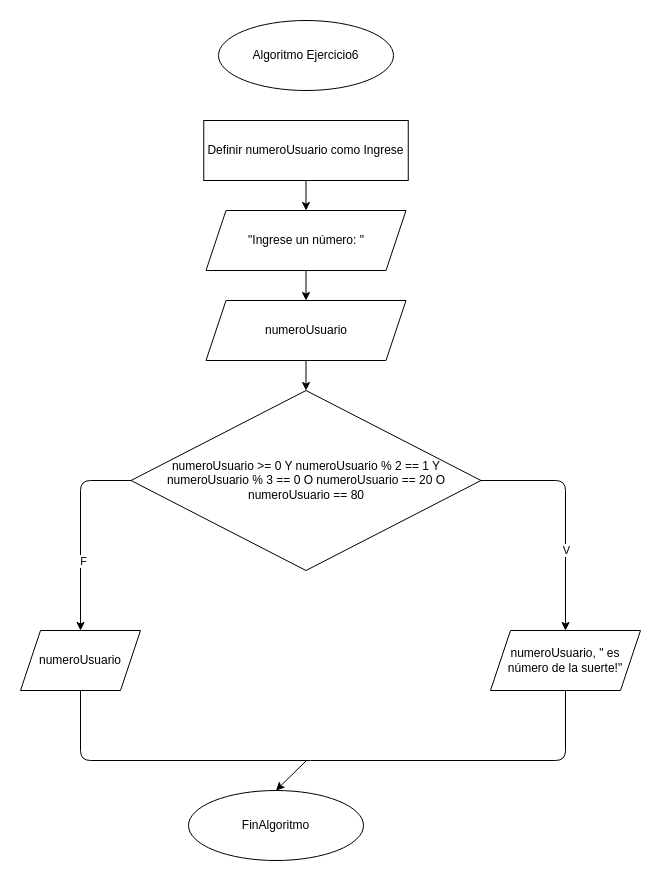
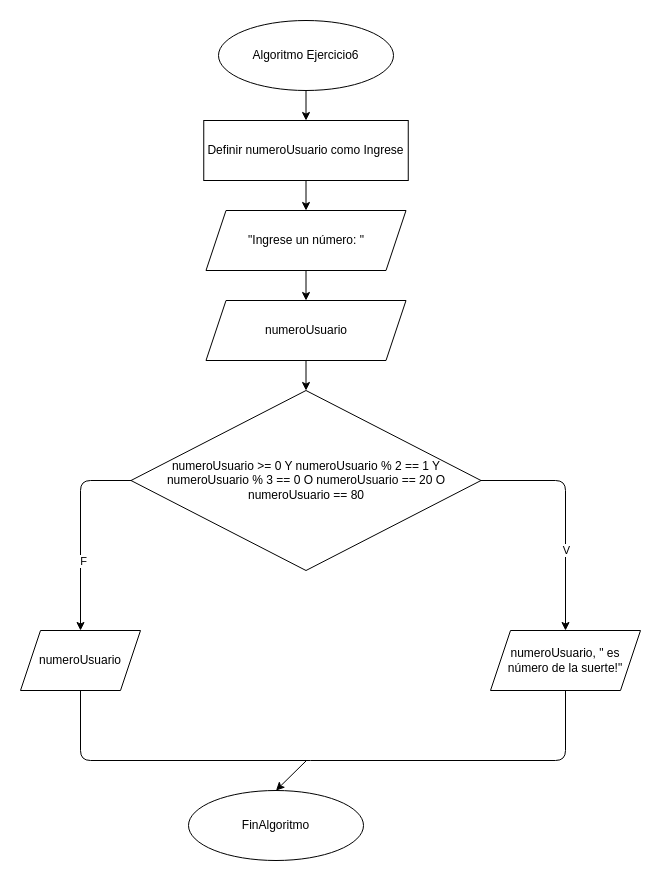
+ <mxCell id="2" value="" style="edgeStyle=none;html=1;" parent="1" source="3" target="5" edge="1"><mxGeometry relative="1" as="geometry" /></mxCell>
